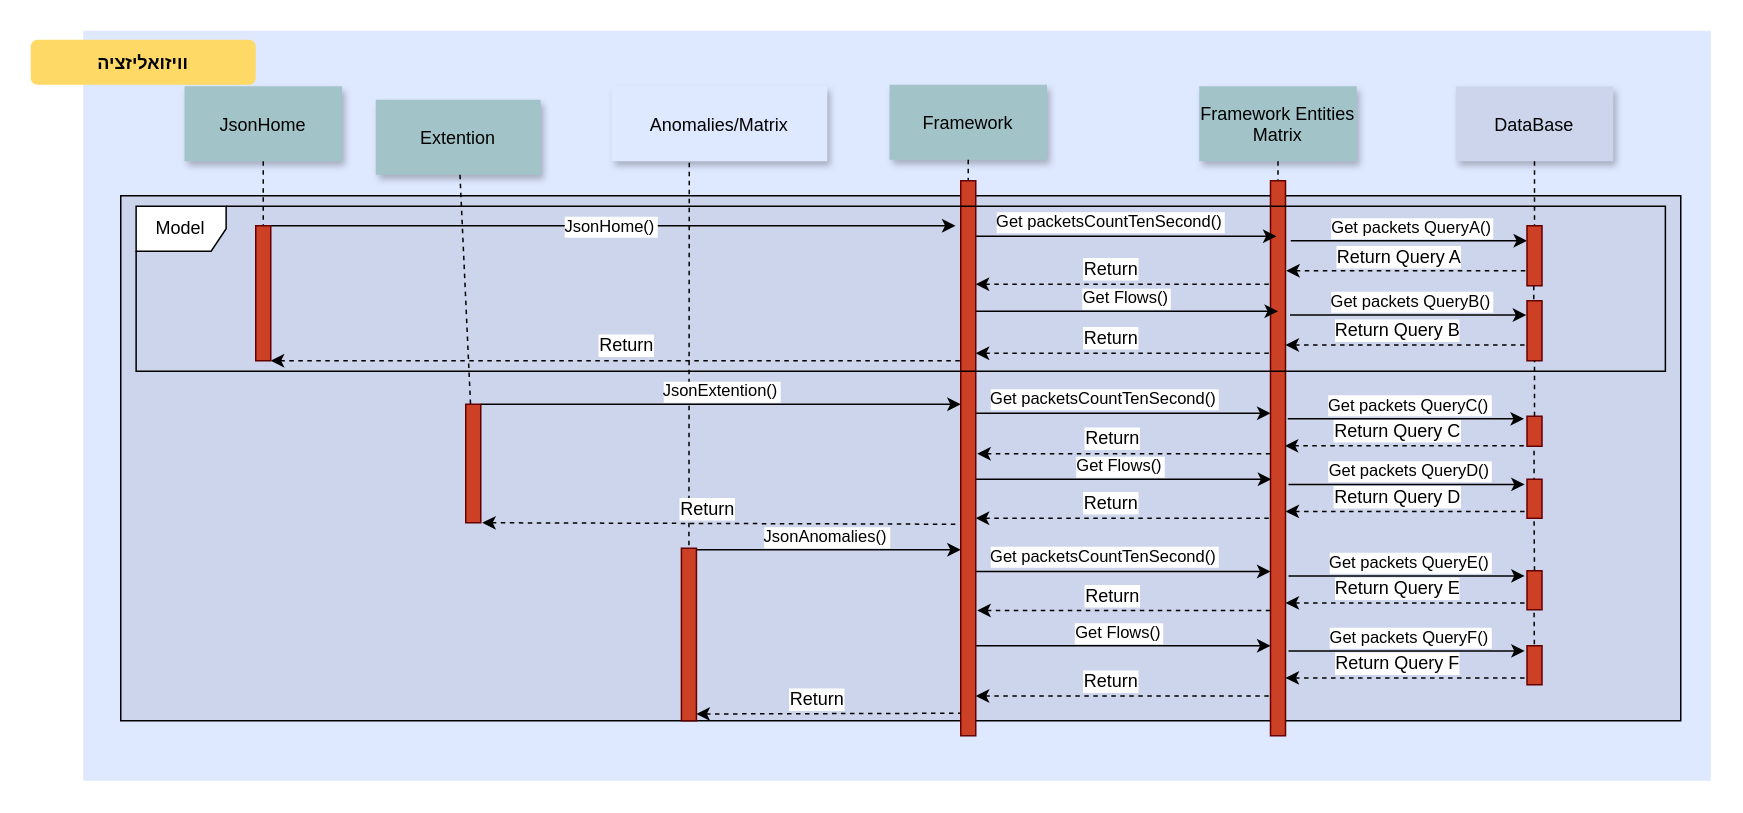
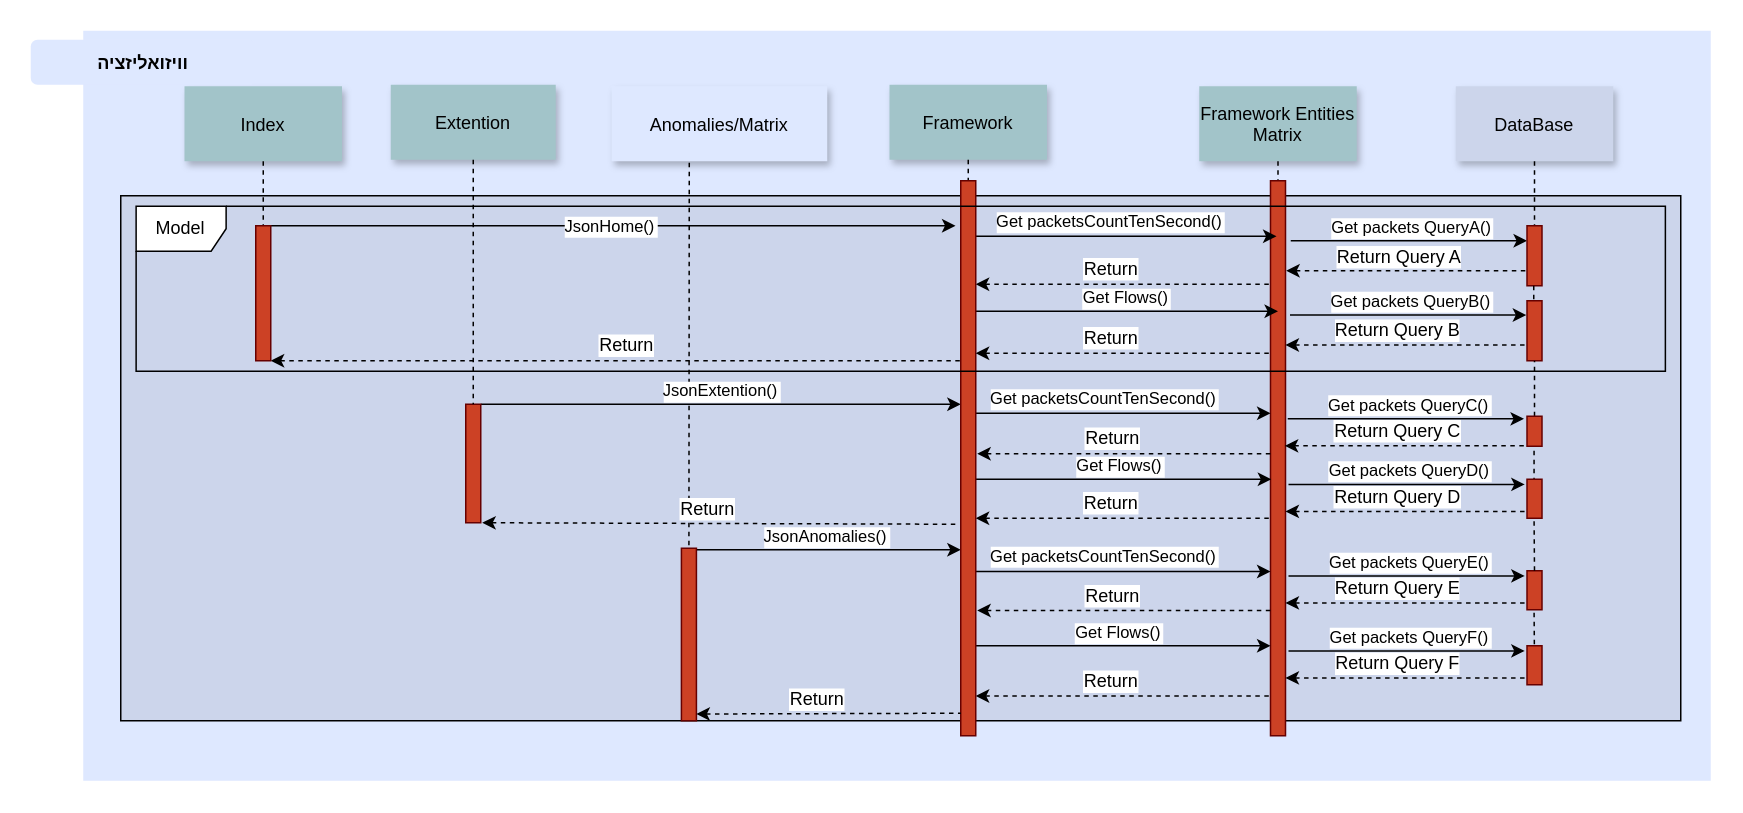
- <mxCell id="13" value="וויזואליזציה" style="rounded=1;fontStyle=1;fillColor=#FFD966;strokeColor=none" parent="1" vertex="1"><mxGeometry x="20" y="26" width="150" height="30" as="geometry" /></mxCell>
+ <mxCell id="13" value="וויזואליזציה" style="rounded=1;fontStyle=1;fillColor=#dee8ff;strokeColor=none;" parent="1" vertex="1"><mxGeometry x="20" y="26" width="150" height="30" as="geometry" /></mxCell>
- <mxCell id="4" value="JsonHome" style="shadow=1;fillColor=#A2C4C9;strokeColor=none" parent="1" vertex="1"><mxGeometry x="122.5" y="57" width="105" height="50" as="geometry" /></mxCell>
+ <mxCell id="4" value="Index" style="shadow=1;fillColor=#A2C4C9;strokeColor=none" parent="1" vertex="1"><mxGeometry x="122.5" y="57" width="105" height="50" as="geometry" /></mxCell>
- <mxCell id="5" value="Extention" style="shadow=1;fillColor=#A2C4C9;strokeColor=none" parent="1" vertex="1"><mxGeometry x="250" y="66" width="110" height="50" as="geometry" /></mxCell>
+ <mxCell id="5" value="Extention" style="shadow=1;fillColor=#A2C4C9;strokeColor=none" parent="1" vertex="1"><mxGeometry x="260" y="56" width="110" height="50" as="geometry" /></mxCell>
